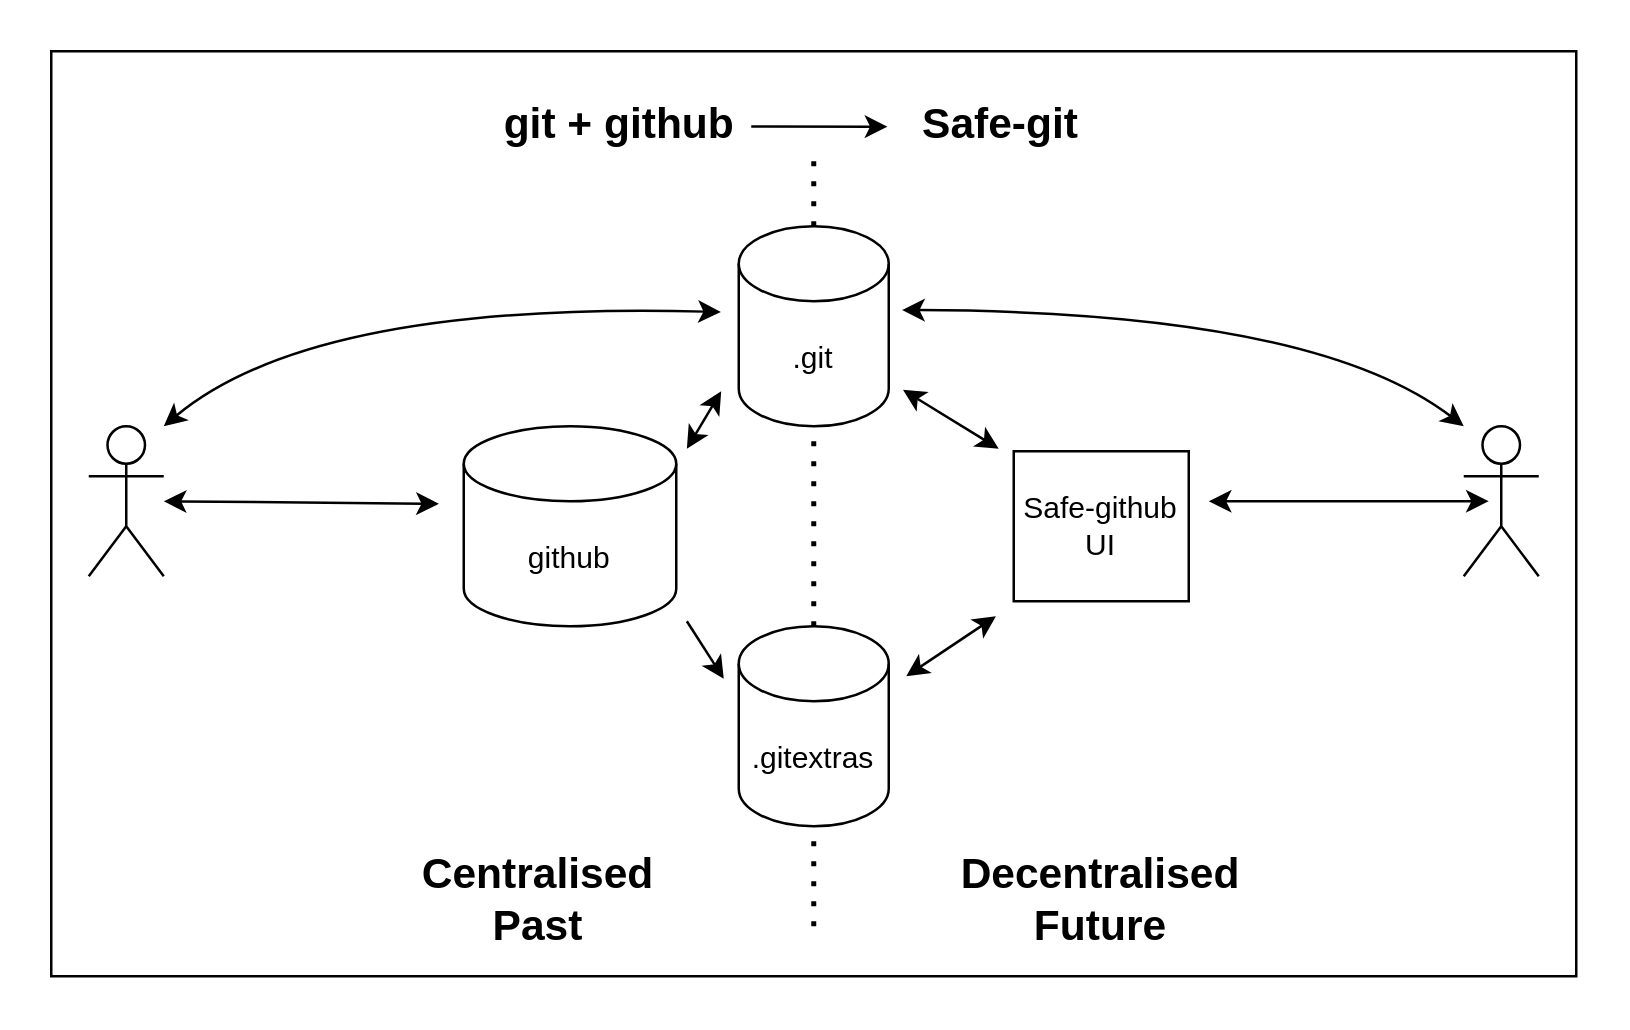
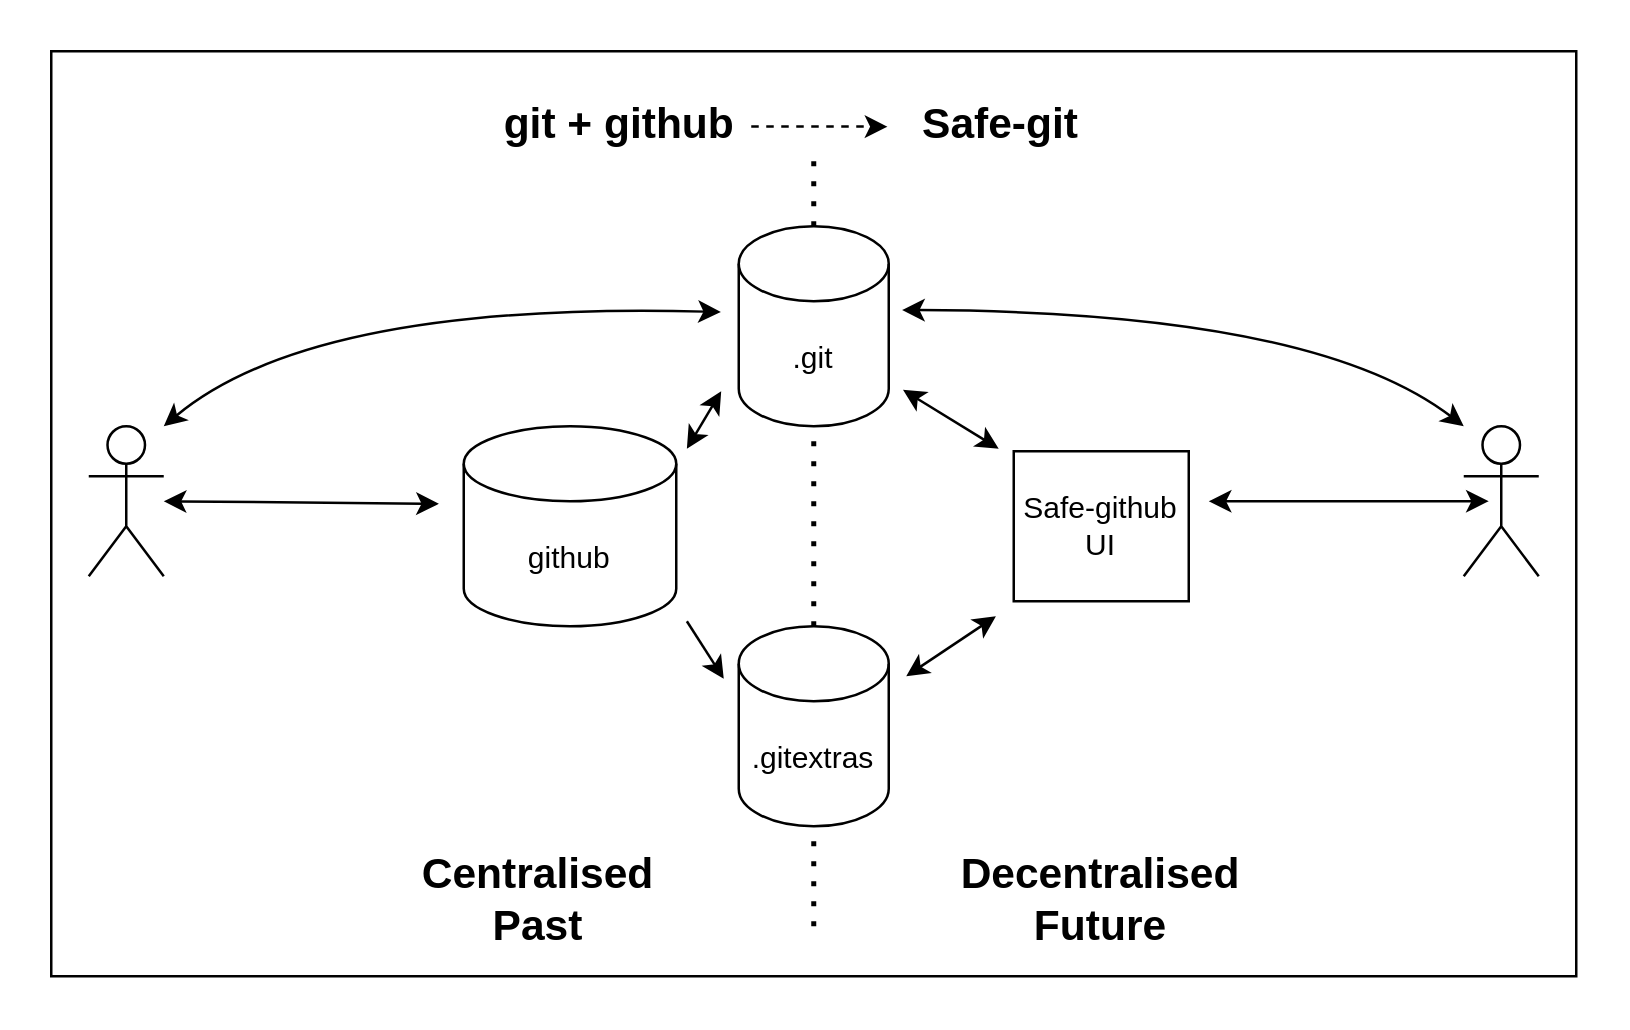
- <mxCell id="20" value="" style="endArrow=classic;html=1;strokeColor=#000000;fontSize=17;entryX=-0.069;entryY=0.508;entryDx=0;entryDy=0;entryPerimeter=0;" parent="1" source="19" target="18" edge="1"><mxGeometry width="50" height="50" relative="1" as="geometry"><mxPoint x="360" y="380" as="sourcePoint" /><mxPoint x="410" y="330" as="targetPoint" /></mxGeometry></mxCell>
+ <mxCell id="20" value="" style="endArrow=classic;html=1;strokeColor=#000000;fontSize=17;entryX=-0.069;entryY=0.508;entryDx=0;entryDy=0;entryPerimeter=0;dashed=1;" parent="1" source="19" target="18" edge="1"><mxGeometry width="50" height="50" relative="1" as="geometry"><mxPoint x="360" y="380" as="sourcePoint" /><mxPoint x="410" y="330" as="targetPoint" /></mxGeometry></mxCell>
